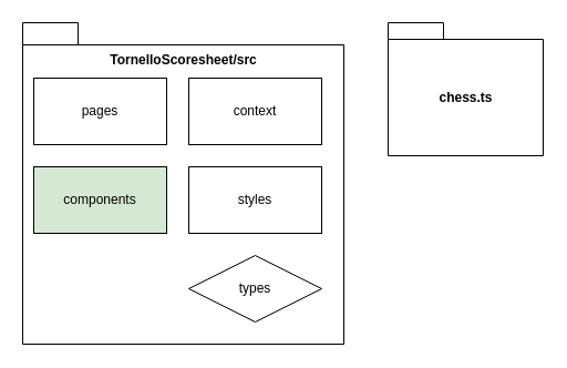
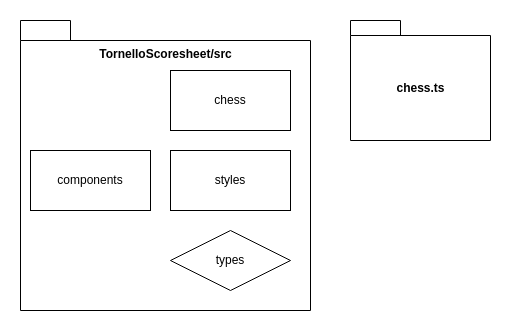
- <mxCell id="4" value="pages" style="rounded=0;whiteSpace=wrap;html=1;" parent="1" vertex="1"><mxGeometry x="30" y="70" width="120" height="60" as="geometry" /></mxCell>
- <mxCell id="6" value="context" style="rounded=0;whiteSpace=wrap;html=1;" parent="1" vertex="1"><mxGeometry x="170" y="70" width="120" height="60" as="geometry" /></mxCell>
+ <mxCell id="6" value="chess" style="rounded=0;whiteSpace=wrap;html=1;" parent="1" vertex="1"><mxGeometry x="170" y="70" width="120" height="60" as="geometry" /></mxCell>
- <mxCell id="5" value="components" style="rounded=0;whiteSpace=wrap;html=1;fillColor=#d5e8d4;" parent="1" vertex="1"><mxGeometry x="30" y="150" width="120" height="60" as="geometry" /></mxCell>
+ <mxCell id="5" value="components" style="rounded=0;whiteSpace=wrap;html=1;" parent="1" vertex="1"><mxGeometry x="30" y="150" width="120" height="60" as="geometry" /></mxCell>
